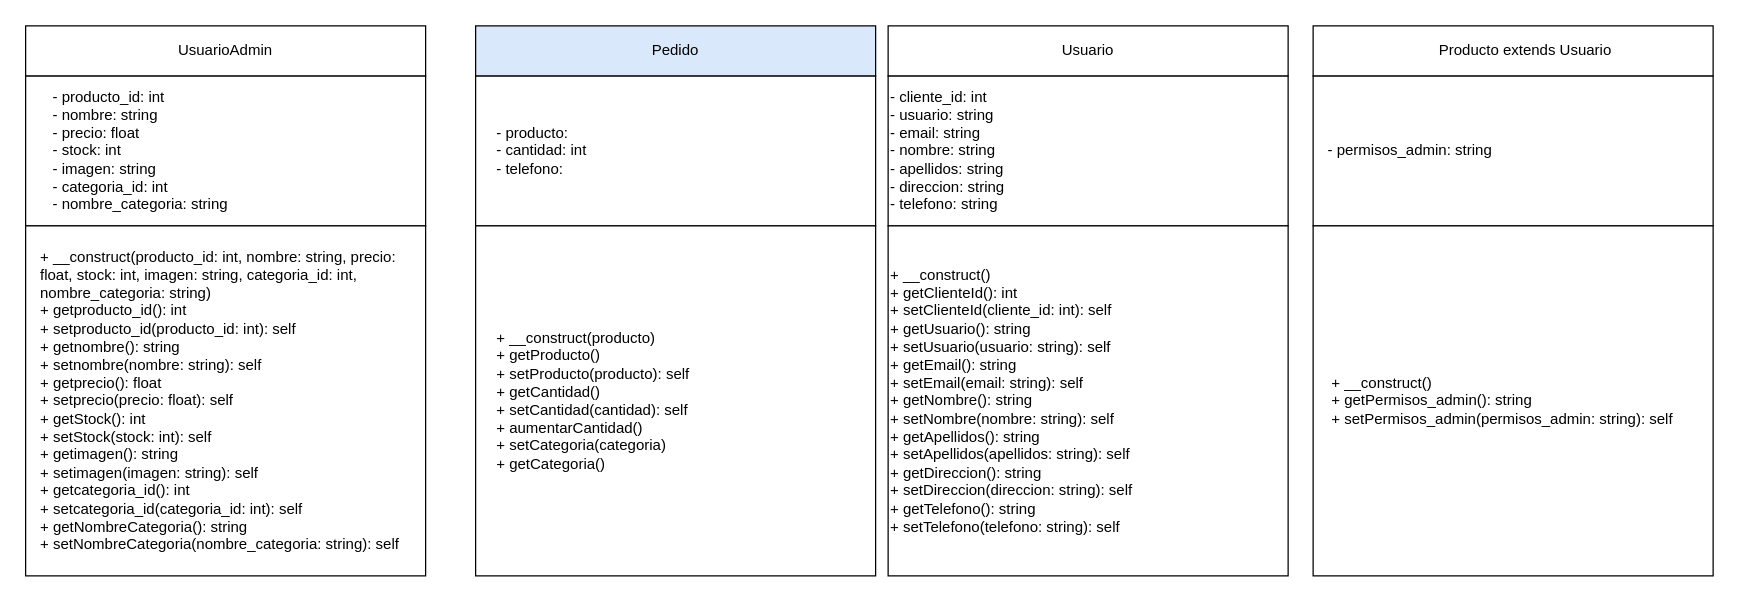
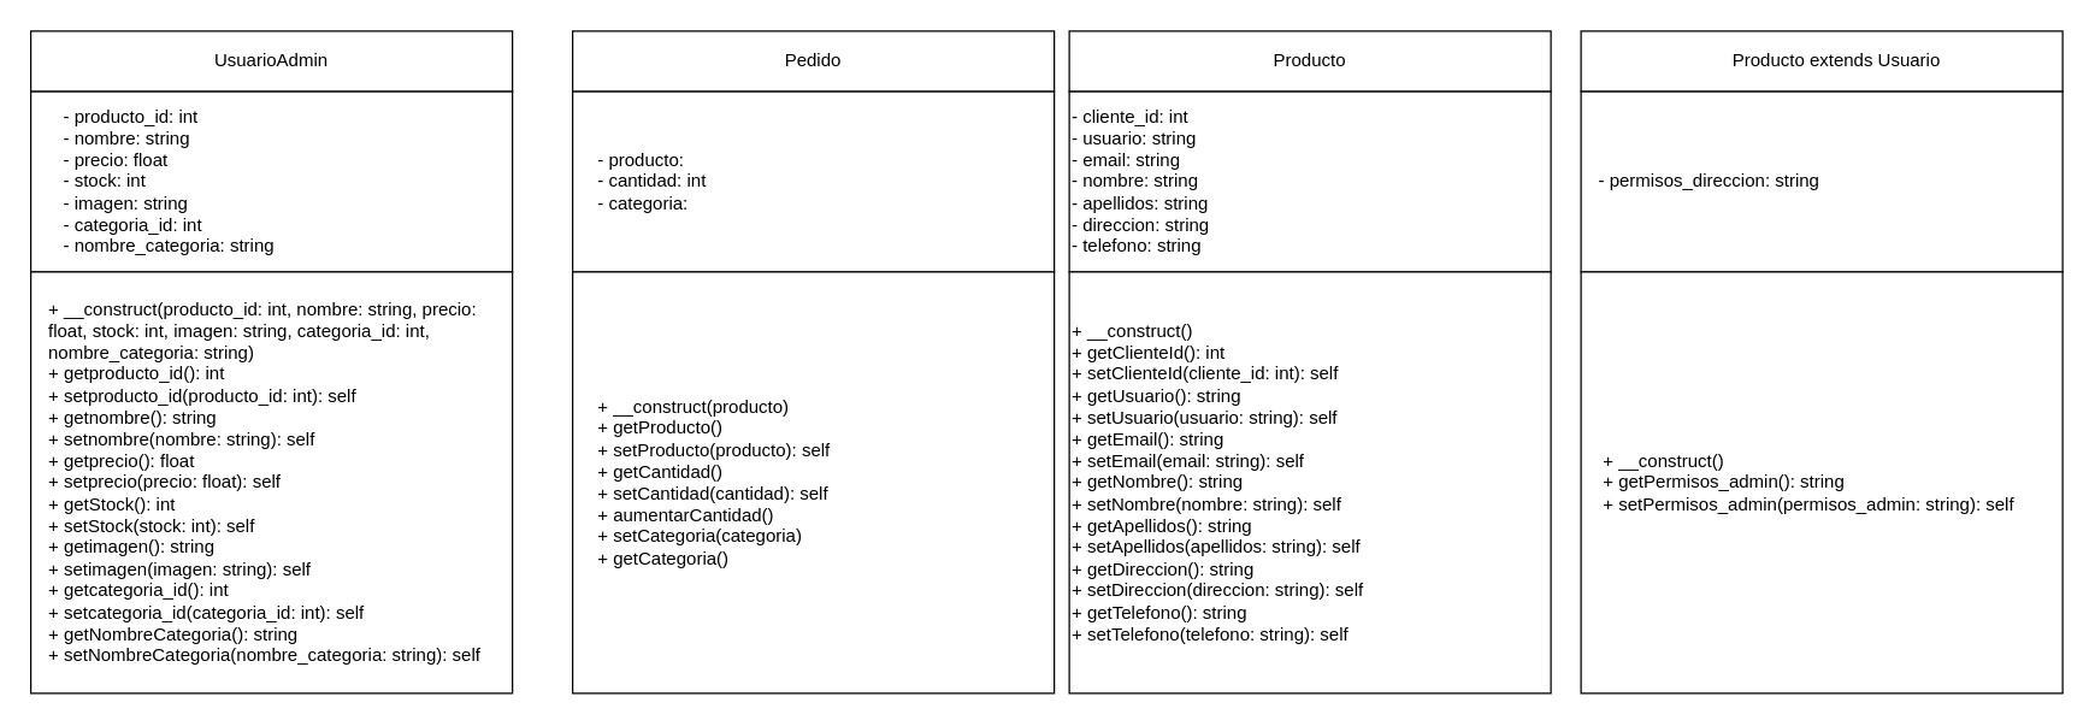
- <mxCell id="15" value="Pedido" style="rounded=0;whiteSpace=wrap;html=1;fillColor=#dae8fc;" vertex="1" parent="1"><mxGeometry x="380" y="20" width="320" height="40" as="geometry" /></mxCell>
+ <mxCell id="15" value="Pedido" style="rounded=0;whiteSpace=wrap;html=1;" vertex="1" parent="1"><mxGeometry x="380" y="20" width="320" height="40" as="geometry" /></mxCell>
- <mxCell id="20" value="Usuario" style="rounded=0;whiteSpace=wrap;html=1;" vertex="1" parent="1"><mxGeometry x="710" y="20" width="320" height="40" as="geometry" /></mxCell>
+ <mxCell id="20" value="Producto" style="rounded=0;whiteSpace=wrap;html=1;" vertex="1" parent="1"><mxGeometry x="710" y="20" width="320" height="40" as="geometry" /></mxCell>
- <mxCell id="14" value="- producto: &lt;br&gt;- cantidad: int&lt;br&gt;- telefono: " style="text;html=1;strokeColor=none;fillColor=none;align=left;verticalAlign=middle;whiteSpace=wrap;rounded=0;" vertex="1" parent="1"><mxGeometry x="395" y="50" width="160" height="140" as="geometry" /></mxCell>
+ <mxCell id="14" value="- producto: &lt;br&gt;- cantidad: int&lt;br&gt;- categoria: " style="text;html=1;strokeColor=none;fillColor=none;align=left;verticalAlign=middle;whiteSpace=wrap;rounded=0;" vertex="1" parent="1"><mxGeometry x="395" y="50" width="160" height="140" as="geometry" /></mxCell>
- <mxCell id="18" value="- permisos_admin: string" style="text;html=1;strokeColor=none;fillColor=none;align=left;verticalAlign=middle;whiteSpace=wrap;rounded=0;" vertex="1" parent="1"><mxGeometry x="1060" y="50" width="160" height="140" as="geometry" /></mxCell>
+ <mxCell id="18" value="- permisos_direccion: string" style="text;html=1;strokeColor=none;fillColor=none;align=left;verticalAlign=middle;whiteSpace=wrap;rounded=0;" vertex="1" parent="1"><mxGeometry x="1060" y="50" width="160" height="140" as="geometry" /></mxCell>
